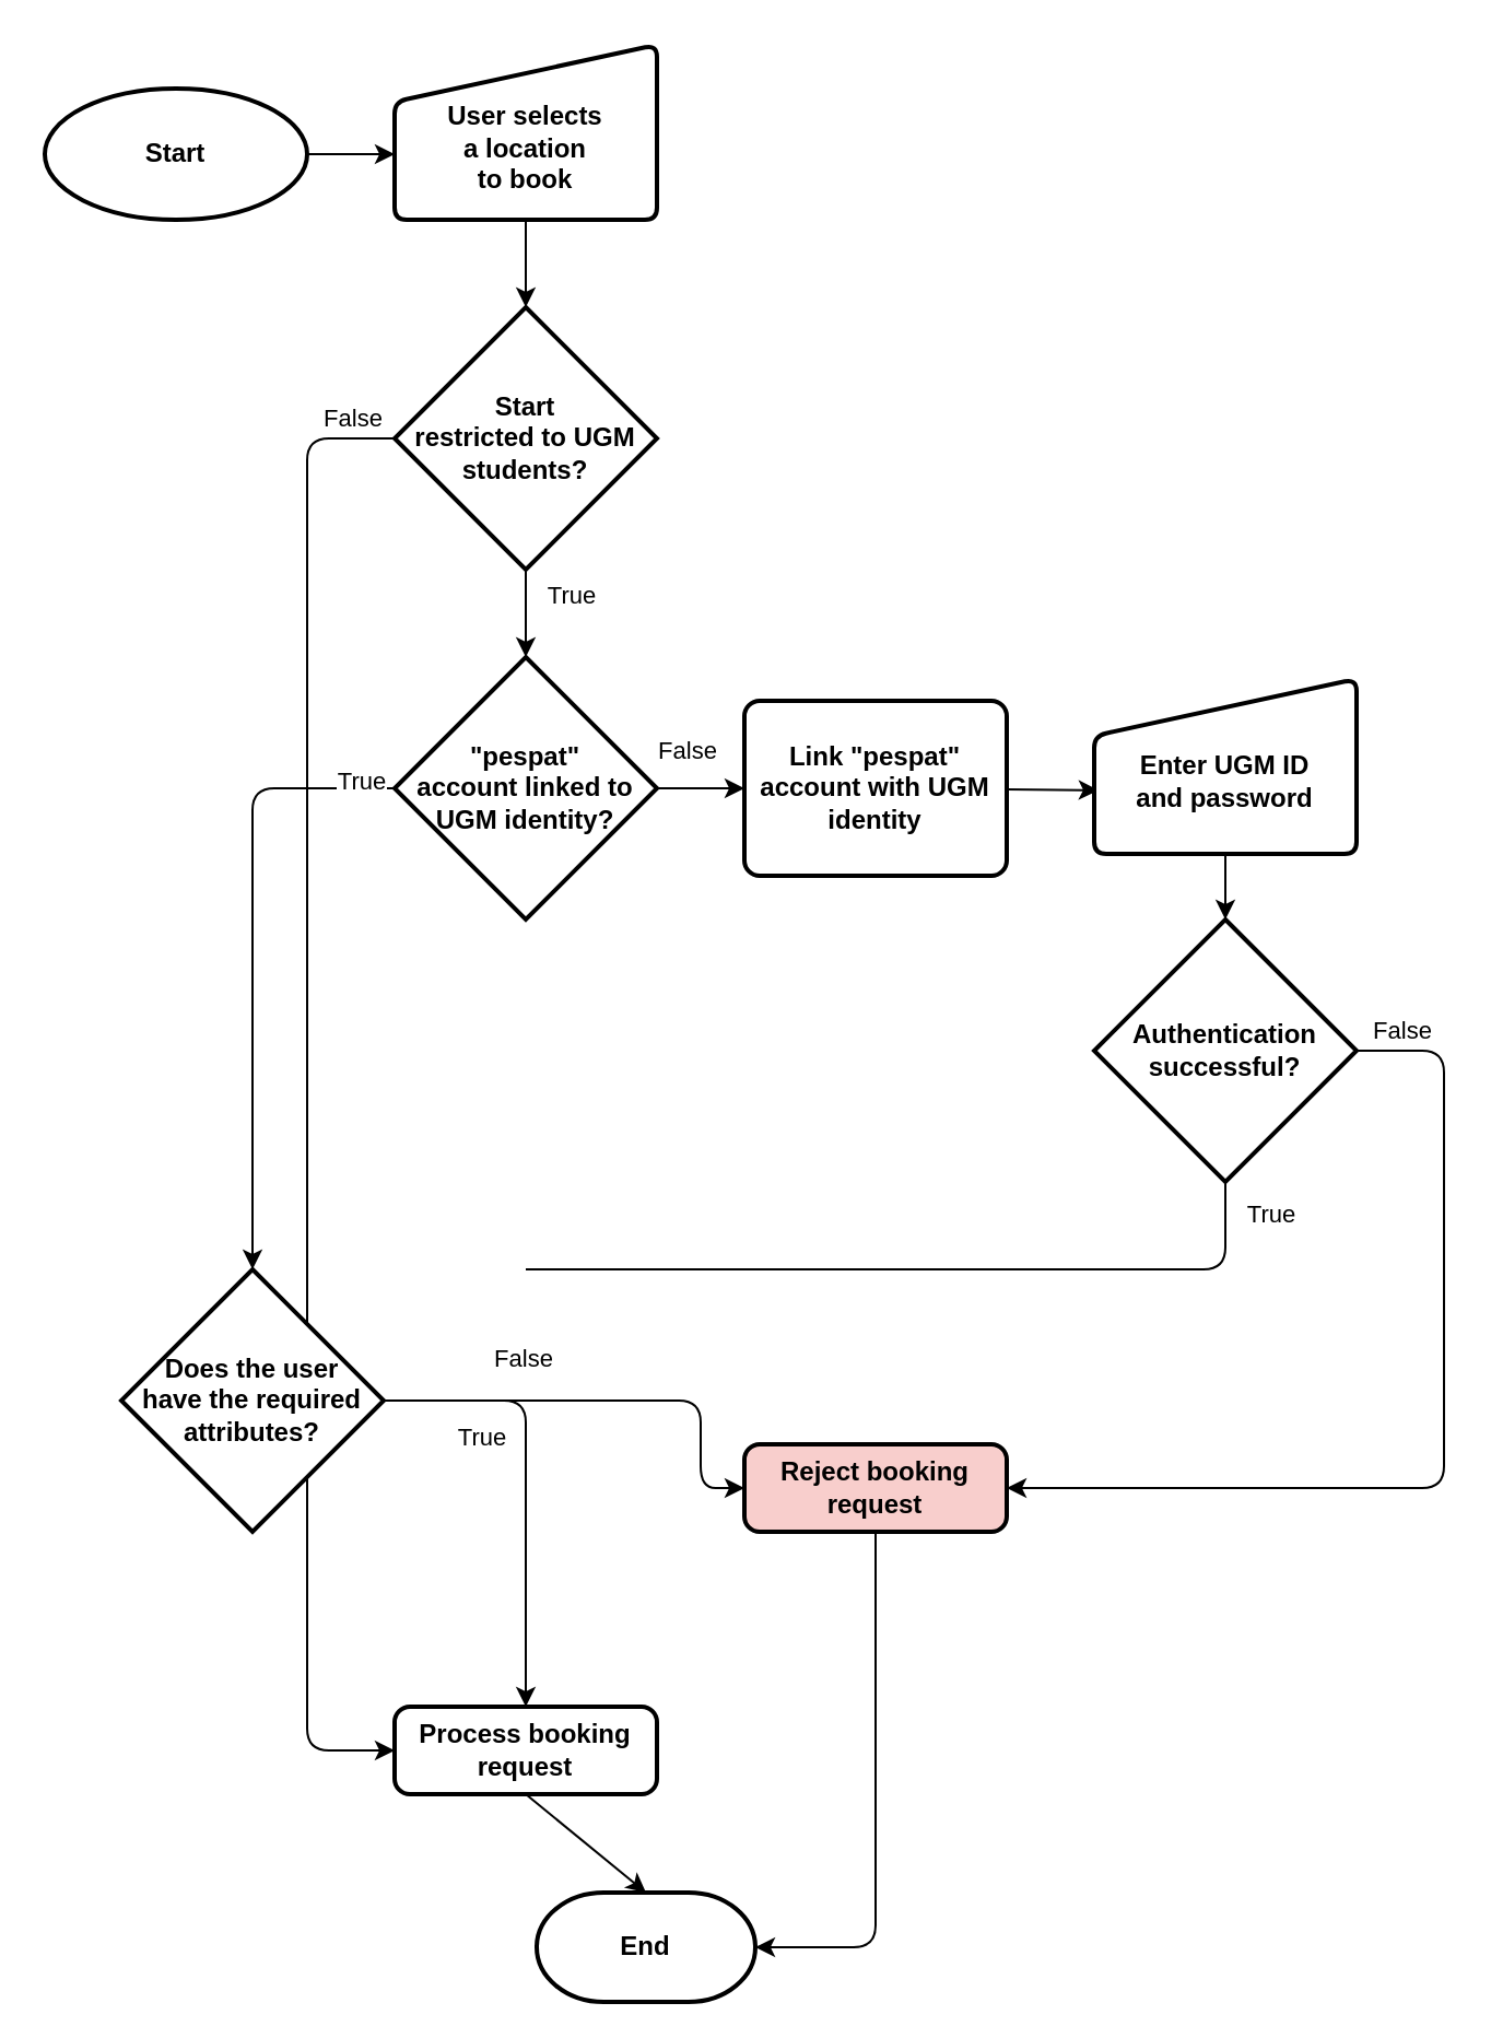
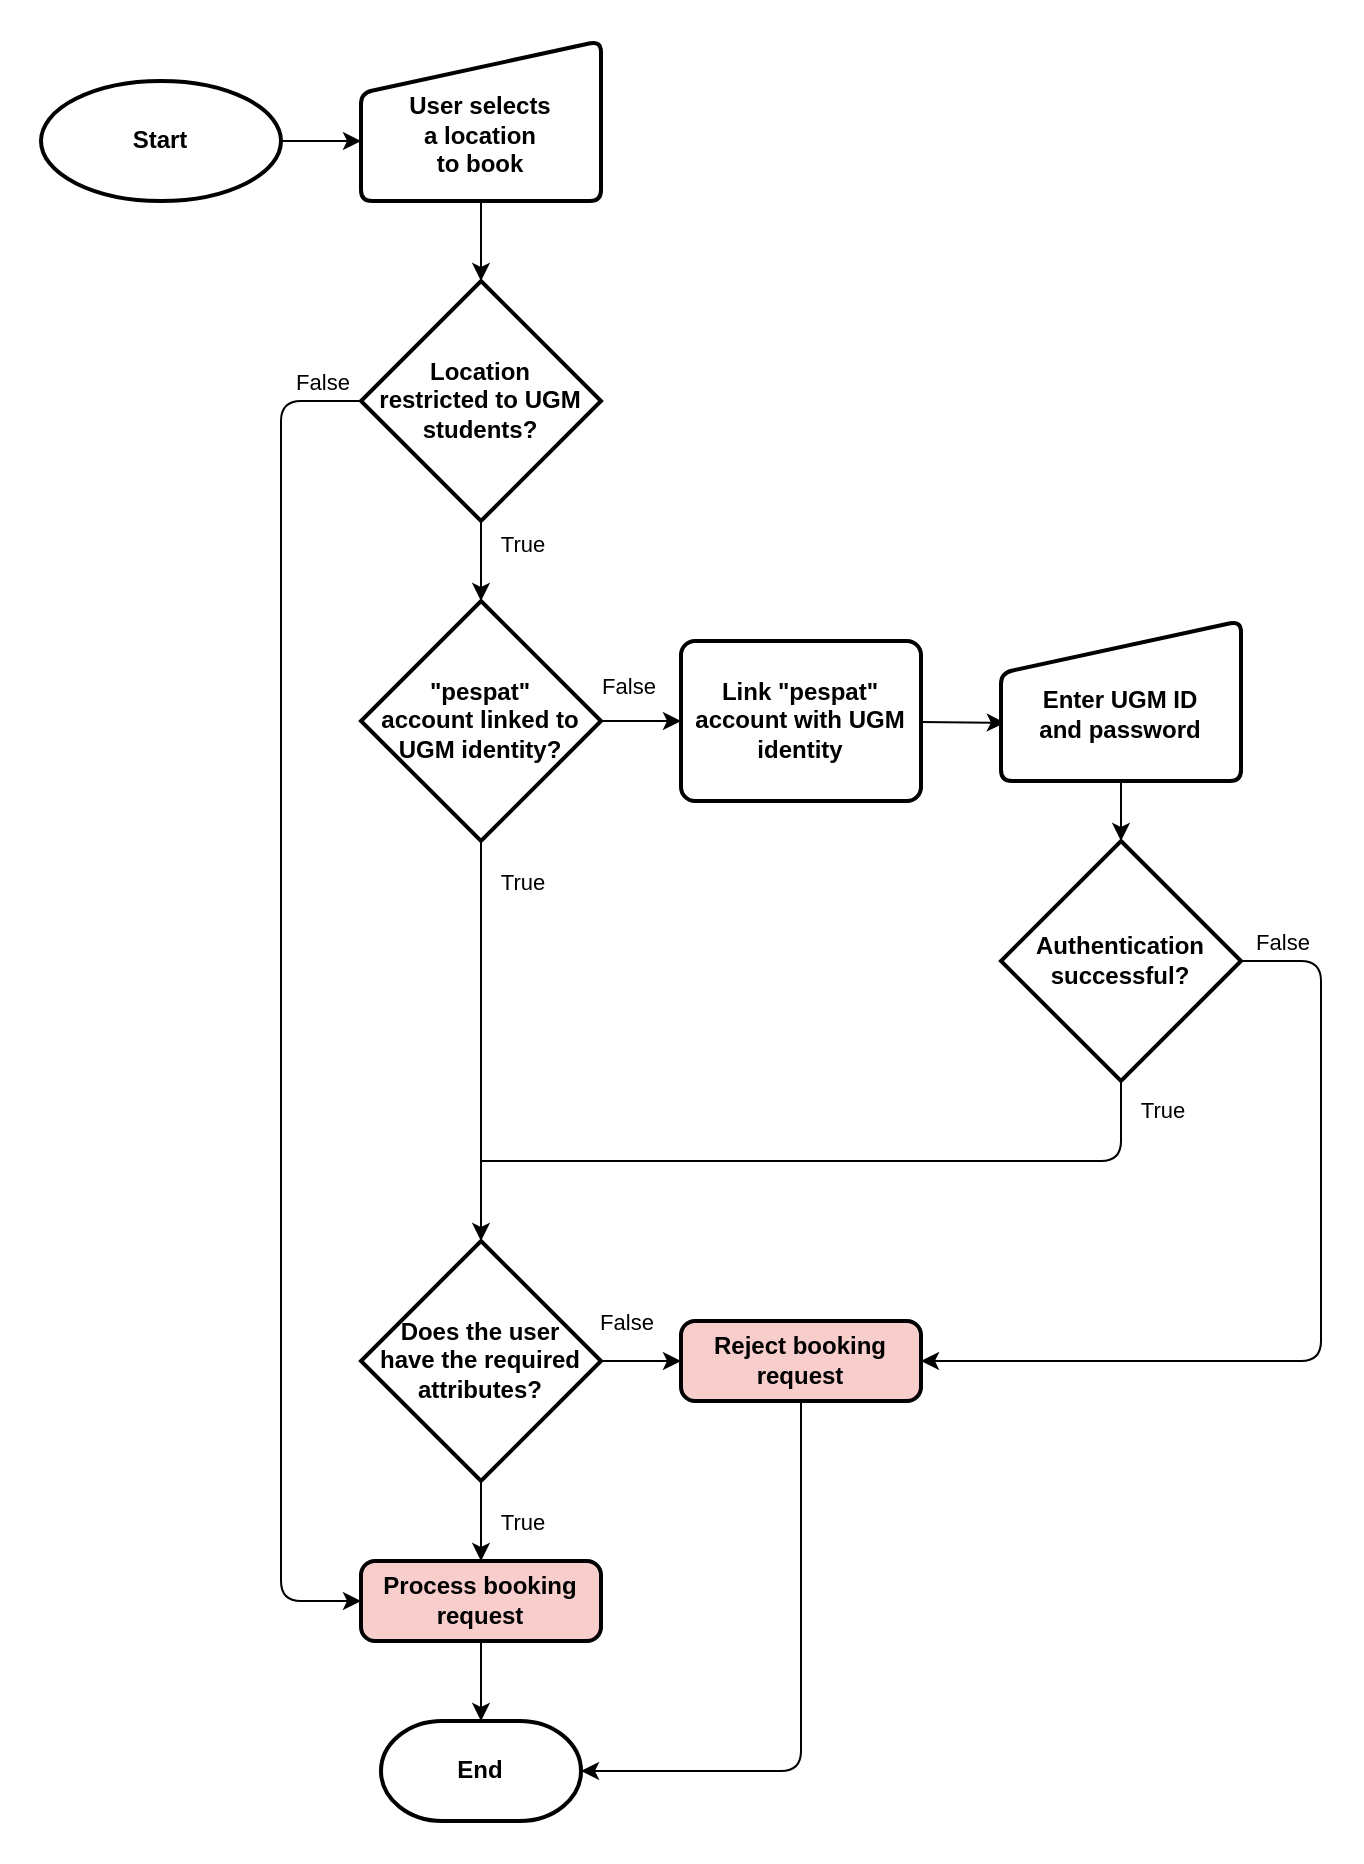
- <mxCell id="11" value="&lt;b&gt;Start&lt;br&gt;restricted to UGM students?&lt;/b&gt;" style="strokeWidth=2;html=1;shape=mxgraph.flowchart.decision;whiteSpace=wrap;" vertex="1" parent="1"><mxGeometry x="180" y="140" width="120" height="120" as="geometry" /></mxCell>
+ <mxCell id="11" value="&lt;b&gt;Location&lt;br&gt;restricted to UGM students?&lt;/b&gt;" style="strokeWidth=2;html=1;shape=mxgraph.flowchart.decision;whiteSpace=wrap;" vertex="1" parent="1"><mxGeometry x="180" y="140" width="120" height="120" as="geometry" /></mxCell>
- <mxCell id="27" value="&lt;b&gt;Does the user&lt;br&gt;have the required attributes?&lt;/b&gt;" style="strokeWidth=2;html=1;shape=mxgraph.flowchart.decision;whiteSpace=wrap;" vertex="1" parent="1"><mxGeometry x="55" y="580" width="120" height="120" as="geometry" /></mxCell>
+ <mxCell id="27" value="&lt;b&gt;Does the user&lt;br&gt;have the required attributes?&lt;/b&gt;" style="strokeWidth=2;html=1;shape=mxgraph.flowchart.decision;whiteSpace=wrap;" vertex="1" parent="1"><mxGeometry x="180" y="620" width="120" height="120" as="geometry" /></mxCell>
- <mxCell id="13" value="&lt;b&gt;Process booking request&lt;/b&gt;" style="rounded=1;whiteSpace=wrap;html=1;absoluteArcSize=1;arcSize=14;strokeWidth=2;" vertex="1" parent="1"><mxGeometry x="180" y="780" width="120" height="40" as="geometry" /></mxCell>
+ <mxCell id="13" value="&lt;b&gt;Process booking request&lt;/b&gt;" style="rounded=1;whiteSpace=wrap;html=1;absoluteArcSize=1;arcSize=14;strokeWidth=2;fillColor=#f8cecc;" vertex="1" parent="1"><mxGeometry x="180" y="780" width="120" height="40" as="geometry" /></mxCell>
- <mxCell id="2" value="&lt;b&gt;End&lt;/b&gt;" style="strokeWidth=2;html=1;shape=mxgraph.flowchart.terminator;whiteSpace=wrap;" vertex="1" parent="1"><mxGeometry x="245" y="865" width="100" height="50" as="geometry" /></mxCell>
+ <mxCell id="2" value="&lt;b&gt;End&lt;/b&gt;" style="strokeWidth=2;html=1;shape=mxgraph.flowchart.terminator;whiteSpace=wrap;" vertex="1" parent="1"><mxGeometry x="190" y="860" width="100" height="50" as="geometry" /></mxCell>
